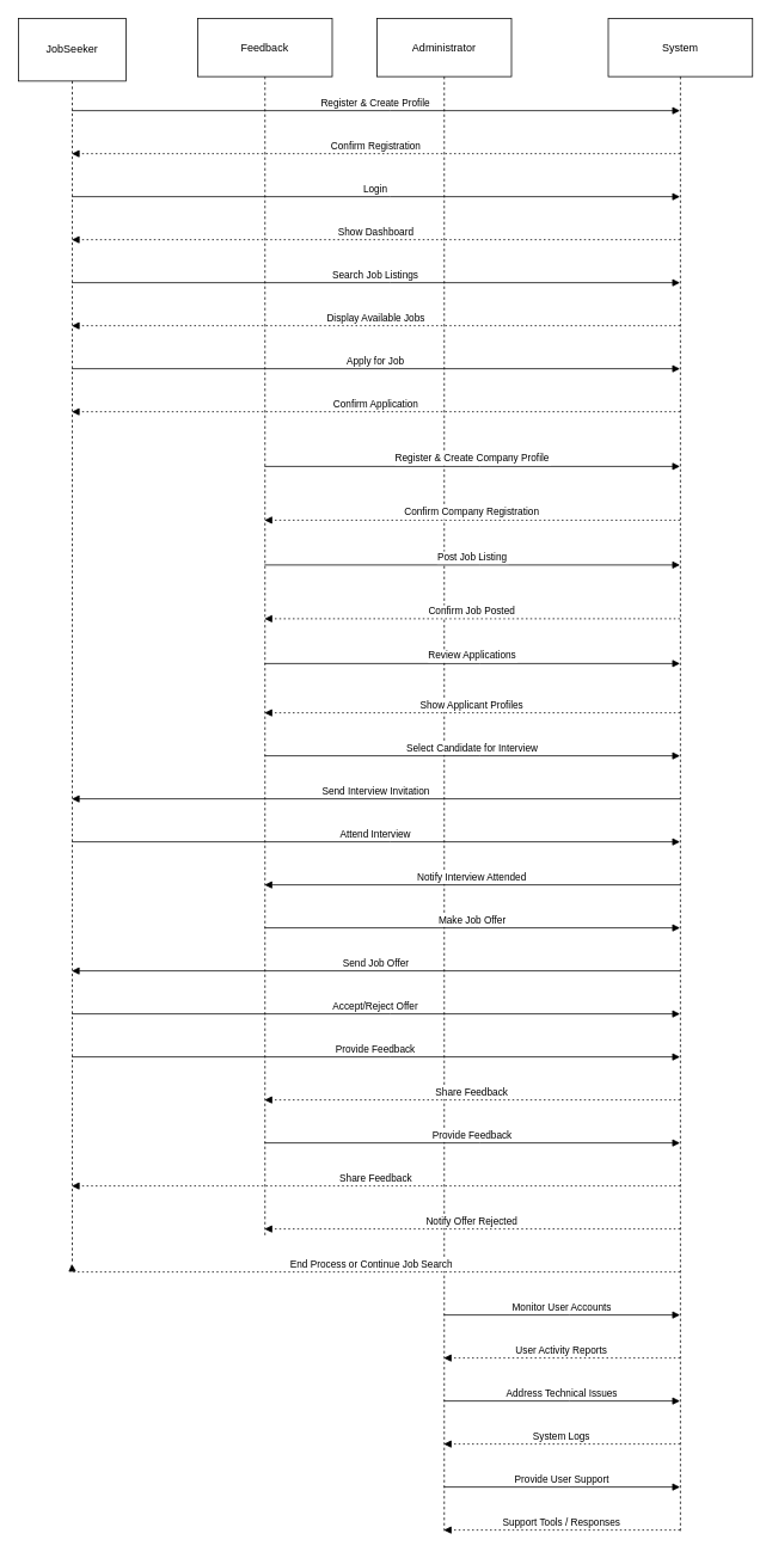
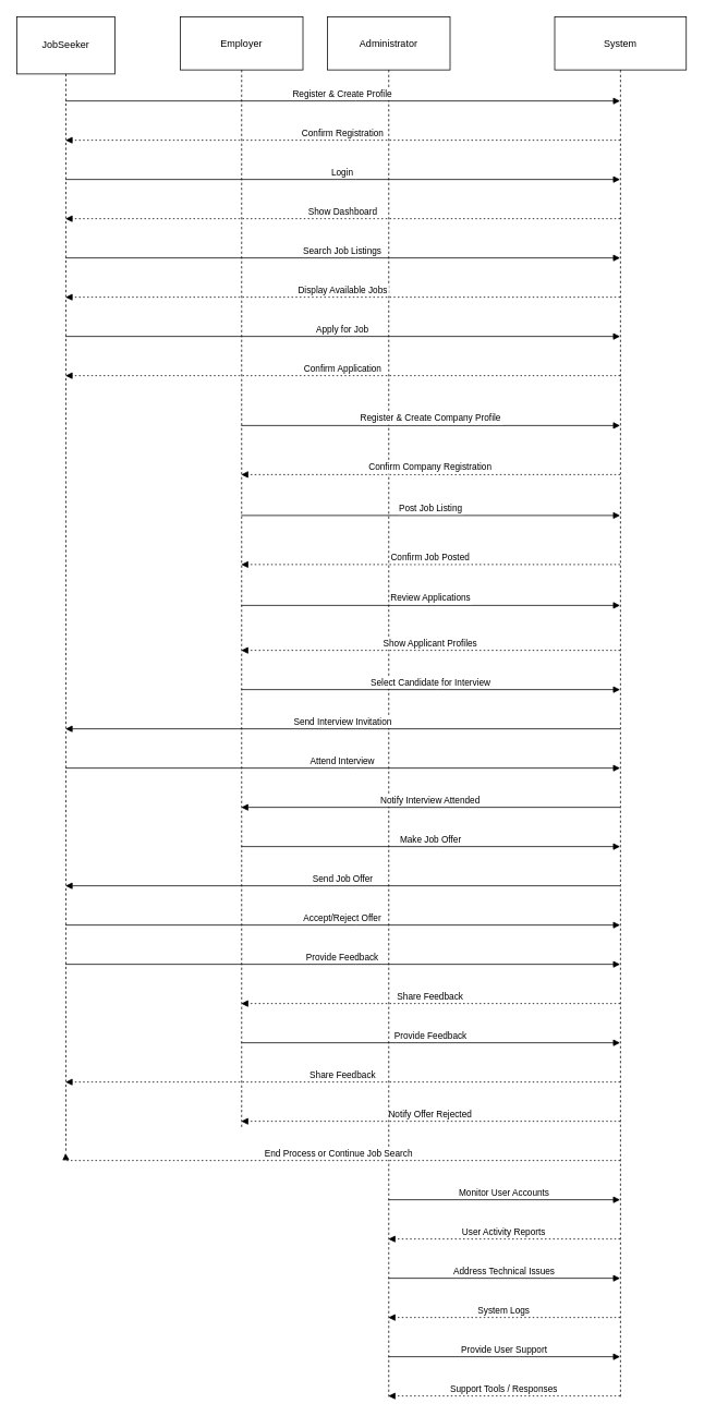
- <mxCell id="3" value="Feedback" style="shape=umlLifeline;perimeter=lifelinePerimeter;whiteSpace=wrap;container=1;dropTarget=0;collapsible=0;recursiveResize=0;outlineConnect=0;portConstraint=eastwest;newEdgeStyle={&quot;edgeStyle&quot;:&quot;elbowEdgeStyle&quot;,&quot;elbow&quot;:&quot;vertical&quot;,&quot;curved&quot;:0,&quot;rounded&quot;:0};size=65;" vertex="1" parent="1"><mxGeometry x="220" y="20" width="150" height="1360" as="geometry" /></mxCell>
+ <mxCell id="3" value="Employer" style="shape=umlLifeline;perimeter=lifelinePerimeter;whiteSpace=wrap;container=1;dropTarget=0;collapsible=0;recursiveResize=0;outlineConnect=0;portConstraint=eastwest;newEdgeStyle={&quot;edgeStyle&quot;:&quot;elbowEdgeStyle&quot;,&quot;elbow&quot;:&quot;vertical&quot;,&quot;curved&quot;:0,&quot;rounded&quot;:0};size=65;" vertex="1" parent="1"><mxGeometry x="220" y="20" width="150" height="1360" as="geometry" /></mxCell>
- <mxCell id="4" value="Administrator" style="shape=umlLifeline;perimeter=lifelinePerimeter;whiteSpace=wrap;container=1;dropTarget=0;collapsible=0;recursiveResize=0;outlineConnect=0;portConstraint=eastwest;newEdgeStyle={&quot;edgeStyle&quot;:&quot;elbowEdgeStyle&quot;,&quot;elbow&quot;:&quot;vertical&quot;,&quot;curved&quot;:0,&quot;rounded&quot;:0};size=65;" vertex="1" parent="1"><mxGeometry x="420" y="20" width="150" height="1690" as="geometry" /></mxCell>
+ <mxCell id="4" value="Administrator" style="shape=umlLifeline;perimeter=lifelinePerimeter;whiteSpace=wrap;container=1;dropTarget=0;collapsible=0;recursiveResize=0;outlineConnect=0;portConstraint=eastwest;newEdgeStyle={&quot;edgeStyle&quot;:&quot;elbowEdgeStyle&quot;,&quot;elbow&quot;:&quot;vertical&quot;,&quot;curved&quot;:0,&quot;rounded&quot;:0};size=65;" vertex="1" parent="1"><mxGeometry x="400" y="20" width="150" height="1690" as="geometry" /></mxCell>
